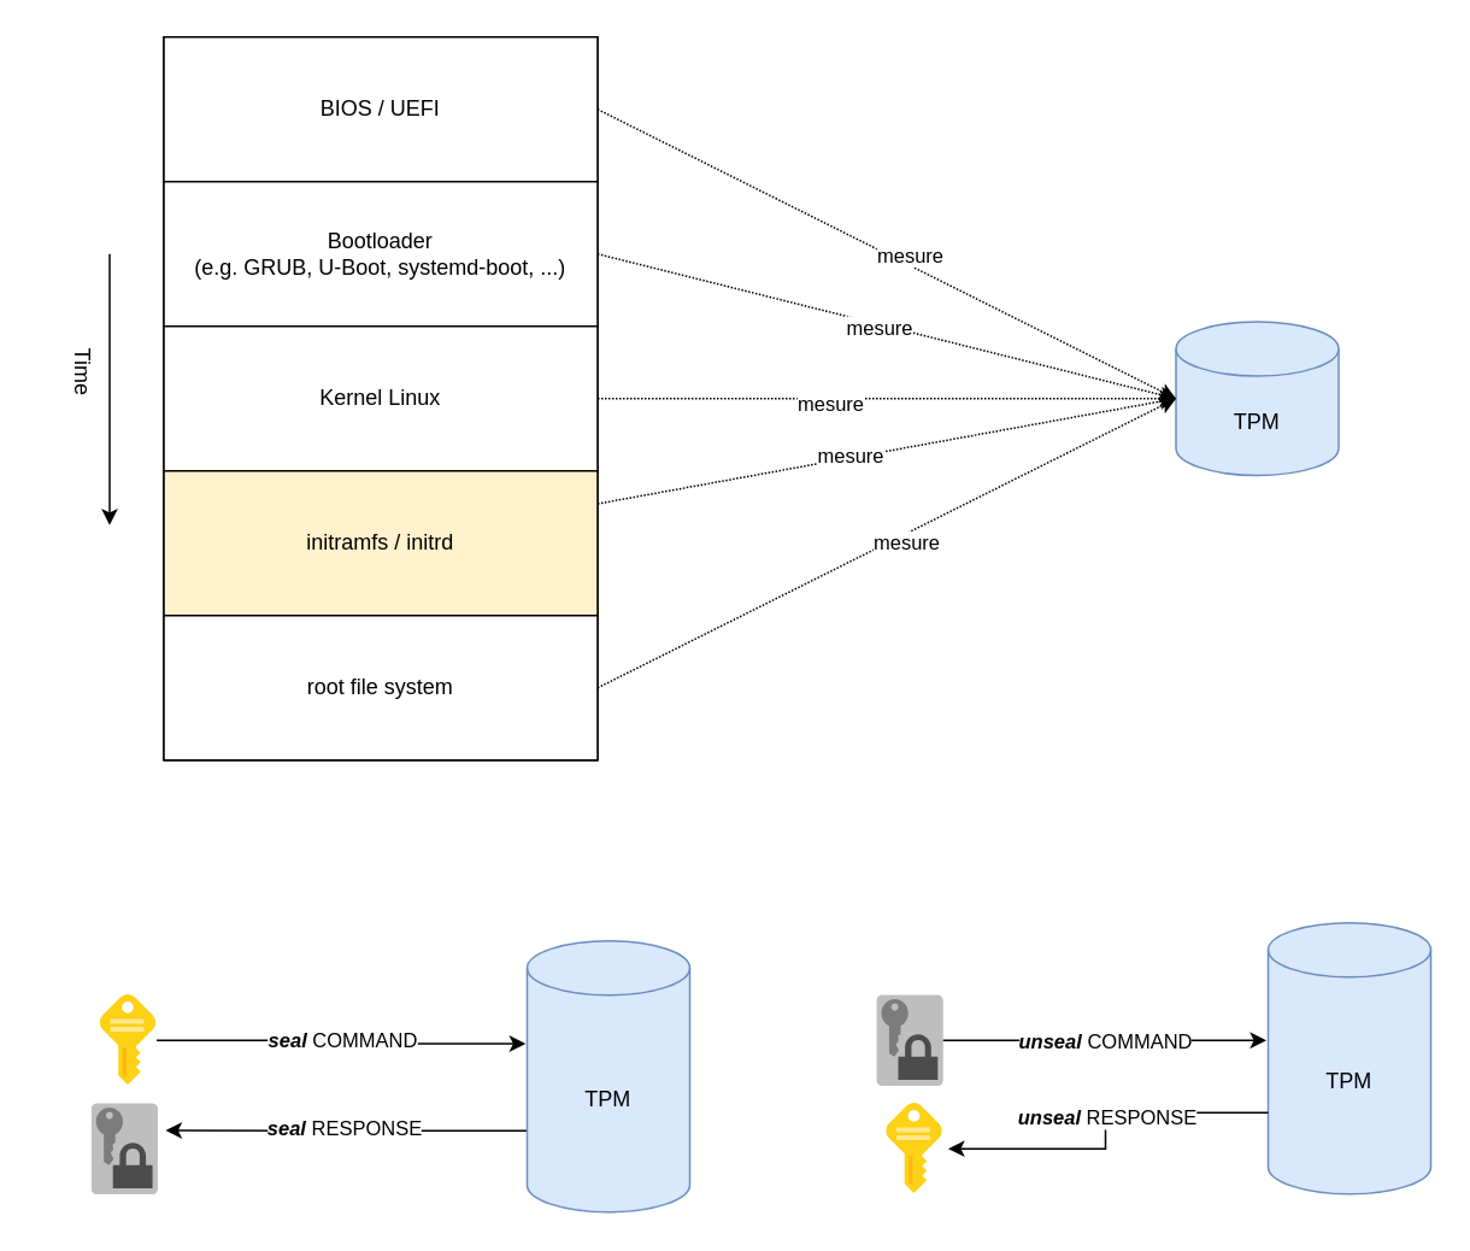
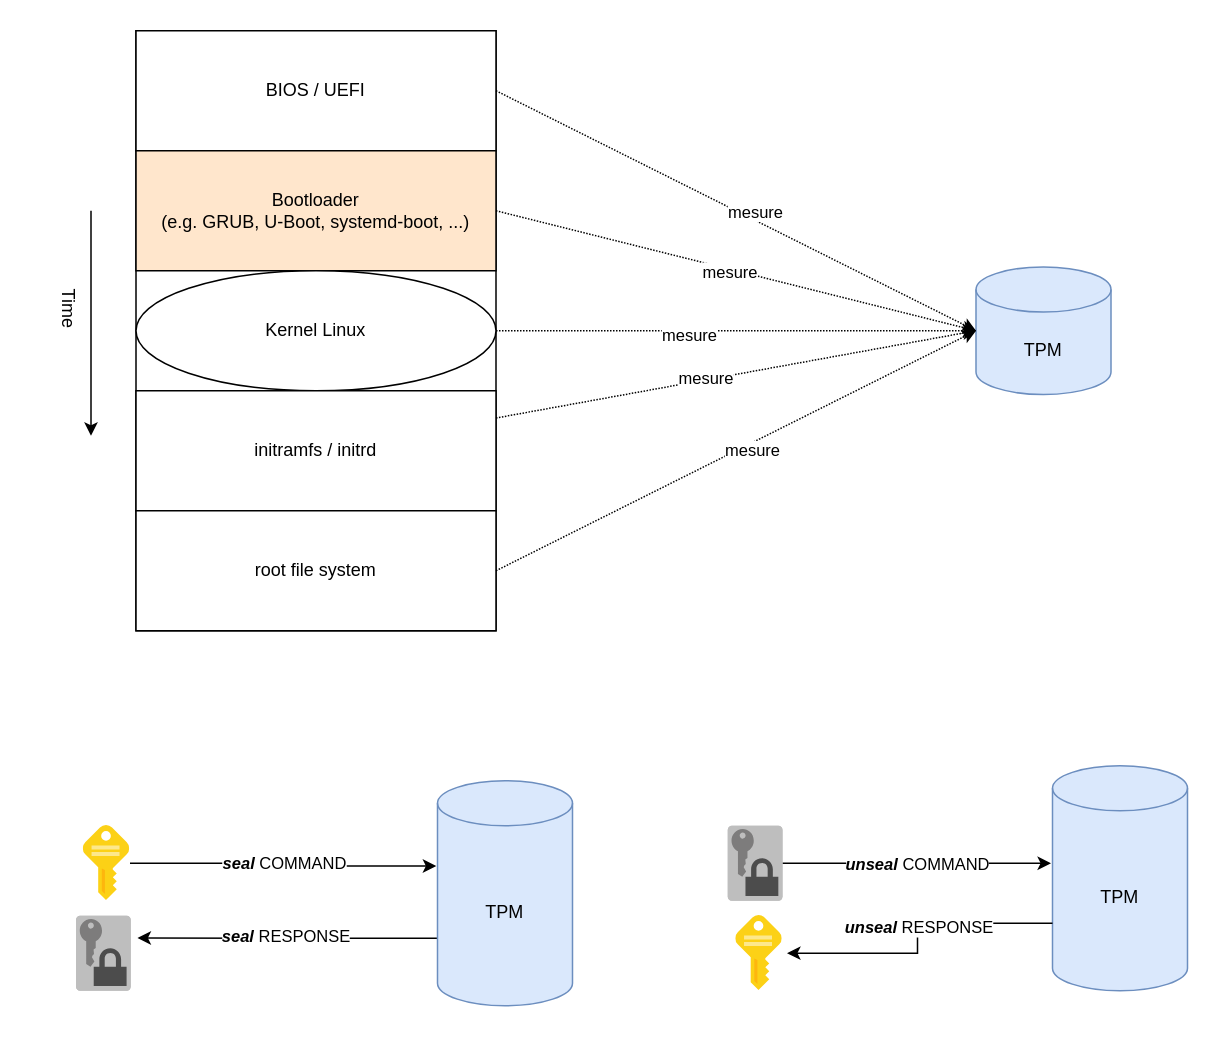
- <mxCell id="5" value="Bootloader&lt;div&gt;(e.g. GRUB, U-Boot, systemd-boot, ...)&lt;/div&gt;" style="rounded=0;whiteSpace=wrap;html=1;" parent="2" vertex="1"><mxGeometry y="80" width="240" height="80" as="geometry" /></mxCell>
+ <mxCell id="5" value="Bootloader&lt;div&gt;(e.g. GRUB, U-Boot, systemd-boot, ...)&lt;/div&gt;" style="rounded=0;whiteSpace=wrap;html=1;fillColor=#ffe6cc;" parent="2" vertex="1"><mxGeometry y="80" width="240" height="80" as="geometry" /></mxCell>
- <mxCell id="6" value="Kernel Linux" style="rounded=0;whiteSpace=wrap;html=1;" parent="2" vertex="1"><mxGeometry y="160" width="240" height="80" as="geometry" /></mxCell>
+ <mxCell id="6" value="Kernel Linux" style="ellipse;whiteSpace=wrap;html=1;" parent="2" vertex="1"><mxGeometry y="160" width="240" height="80" as="geometry" /></mxCell>
- <mxCell id="7" value="initramfs / initrd" style="rounded=0;whiteSpace=wrap;html=1;fillColor=#fff2cc;" parent="2" vertex="1"><mxGeometry y="240" width="240" height="80" as="geometry" /></mxCell>
+ <mxCell id="7" value="initramfs / initrd" style="rounded=0;whiteSpace=wrap;html=1;" parent="2" vertex="1"><mxGeometry y="240" width="240" height="80" as="geometry" /></mxCell>
